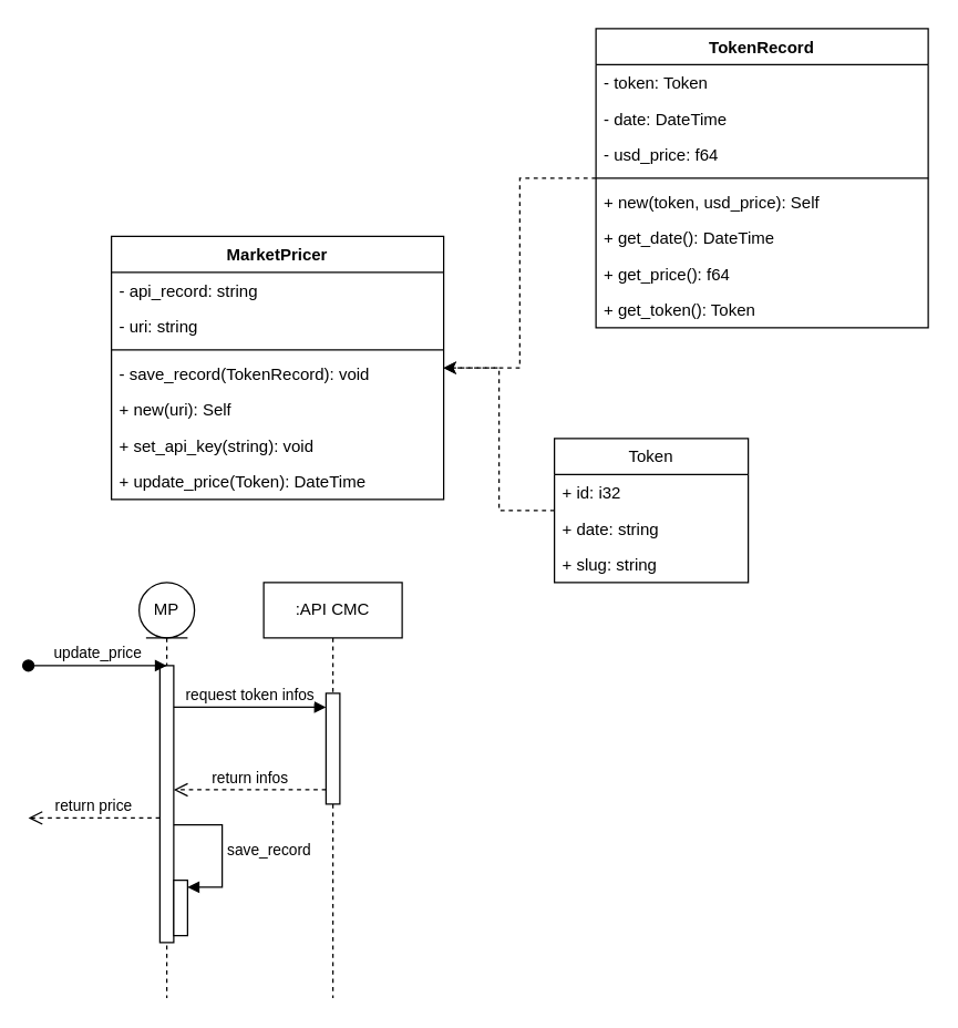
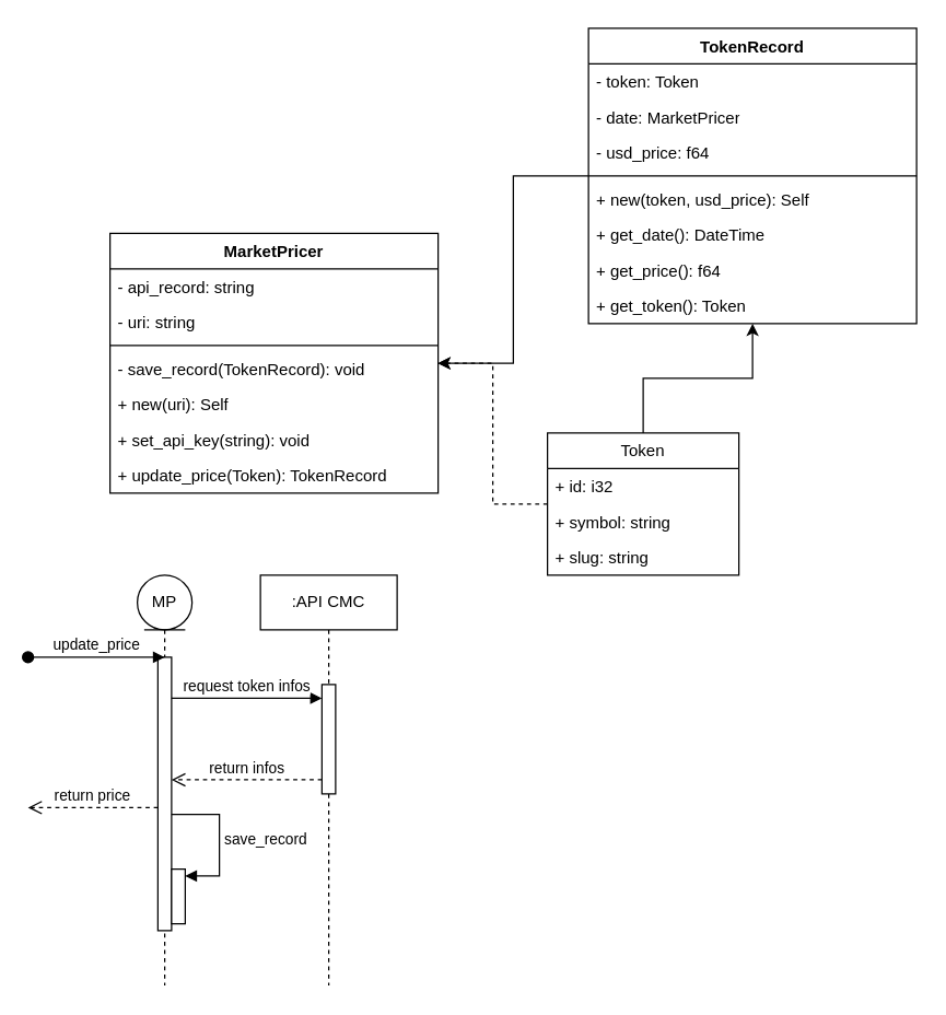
- <mxCell id="29" value="- date: DateTime" style="text;strokeColor=none;fillColor=none;align=left;verticalAlign=top;spacingLeft=4;spacingRight=4;overflow=hidden;rotatable=0;points=[[0,0.5],[1,0.5]];portConstraint=eastwest;whiteSpace=wrap;html=1;" vertex="1" parent="27"><mxGeometry y="52" width="240" height="26" as="geometry" /></mxCell>
+ <mxCell id="29" value="- date: MarketPricer" style="text;strokeColor=none;fillColor=none;align=left;verticalAlign=top;spacingLeft=4;spacingRight=4;overflow=hidden;rotatable=0;points=[[0,0.5],[1,0.5]];portConstraint=eastwest;whiteSpace=wrap;html=1;" vertex="1" parent="27"><mxGeometry y="52" width="240" height="26" as="geometry" /></mxCell>
- <mxCell id="8" style="edgeStyle=orthogonalEdgeStyle;rounded=0;orthogonalLoop=1;jettySize=auto;html=1;dashed=1;" edge="1" parent="1" source="27" target="9"><mxGeometry relative="1" as="geometry"><mxPoint x="520" y="186" as="sourcePoint" /></mxGeometry></mxCell>
+ <mxCell id="8" style="edgeStyle=orthogonalEdgeStyle;rounded=0;orthogonalLoop=1;jettySize=auto;html=1;" edge="1" parent="1" source="27" target="9"><mxGeometry relative="1" as="geometry"><mxPoint x="520" y="186" as="sourcePoint" /></mxGeometry></mxCell>
+ <mxCell id="2" style="edgeStyle=orthogonalEdgeStyle;rounded=0;orthogonalLoop=1;jettySize=auto;html=1;" edge="1" parent="1" source="4" target="27"><mxGeometry relative="1" as="geometry"><mxPoint x="590.034" y="212" as="targetPoint" /></mxGeometry></mxCell>
- <mxCell id="16" value="+ update_price(Token): DateTime" style="text;strokeColor=none;fillColor=none;align=left;verticalAlign=top;spacingLeft=4;spacingRight=4;overflow=hidden;rotatable=0;points=[[0,0.5],[1,0.5]];portConstraint=eastwest;whiteSpace=wrap;html=1;" vertex="1" parent="9"><mxGeometry y="164" width="240" height="26" as="geometry" /></mxCell>
+ <mxCell id="16" value="+ update_price(Token): TokenRecord" style="text;strokeColor=none;fillColor=none;align=left;verticalAlign=top;spacingLeft=4;spacingRight=4;overflow=hidden;rotatable=0;points=[[0,0.5],[1,0.5]];portConstraint=eastwest;whiteSpace=wrap;html=1;" vertex="1" parent="9"><mxGeometry y="164" width="240" height="26" as="geometry" /></mxCell>
- <mxCell id="6" value="+ date: string" style="text;strokeColor=none;fillColor=none;align=left;verticalAlign=top;spacingLeft=4;spacingRight=4;overflow=hidden;rotatable=0;points=[[0,0.5],[1,0.5]];portConstraint=eastwest;whiteSpace=wrap;html=1;" vertex="1" parent="4"><mxGeometry y="52" width="140" height="26" as="geometry" /></mxCell>
+ <mxCell id="6" value="+ symbol: string" style="text;strokeColor=none;fillColor=none;align=left;verticalAlign=top;spacingLeft=4;spacingRight=4;overflow=hidden;rotatable=0;points=[[0,0.5],[1,0.5]];portConstraint=eastwest;whiteSpace=wrap;html=1;" vertex="1" parent="4"><mxGeometry y="52" width="140" height="26" as="geometry" /></mxCell>
